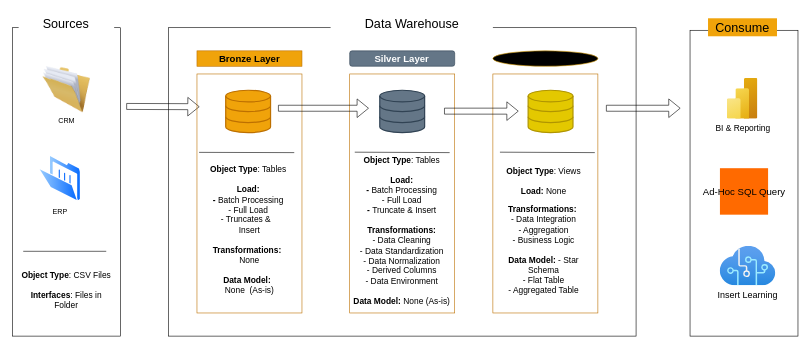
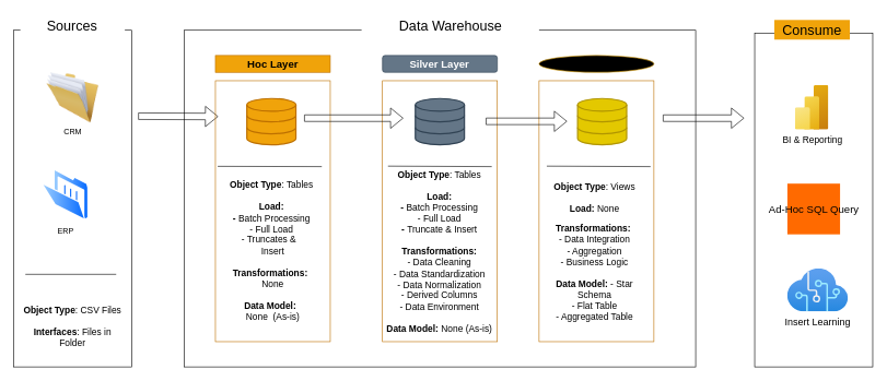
- <mxCell id="15" value="&lt;font style=&quot;font-size: 16px;&quot;&gt;&lt;b&gt;Bronze Layer&lt;/b&gt;&lt;/font&gt;" style="rounded=0;whiteSpace=wrap;html=1;fillColor=#f0a30a;fontColor=#000000;strokeColor=#BD7000;" vertex="1" parent="14"><mxGeometry width="175.102" height="25.714" as="geometry" /></mxCell>
+ <mxCell id="15" value="&lt;font style=&quot;font-size: 16px;&quot;&gt;&lt;b&gt;Hoc Layer&lt;/b&gt;&lt;/font&gt;" style="rounded=0;whiteSpace=wrap;html=1;fillColor=#f0a30a;fontColor=#000000;strokeColor=#BD7000;" vertex="1" parent="14"><mxGeometry width="175.102" height="25.714" as="geometry" /></mxCell>
- <mxCell id="10" value="&lt;font style=&quot;font-size: 14px;&quot;&gt;&lt;b style=&quot;&quot;&gt;Object Type&lt;/b&gt;: CSV Files&lt;/font&gt;&lt;div&gt;&lt;font style=&quot;font-size: 14px;&quot;&gt;&lt;br&gt;&lt;/font&gt;&lt;/div&gt;&lt;div&gt;&lt;font style=&quot;font-size: 14px;&quot;&gt;&lt;b style=&quot;&quot;&gt;Interfaces&lt;/b&gt;: Files in Folder&lt;/font&gt;&lt;/div&gt;" style="text;html=1;align=center;verticalAlign=middle;whiteSpace=wrap;rounded=0;" vertex="1" parent="4"><mxGeometry x="13.846" y="411.429" width="152.308" height="102.857" as="geometry" /></mxCell>
+ <mxCell id="10" value="&lt;font style=&quot;font-size: 14px;&quot;&gt;&lt;b style=&quot;&quot;&gt;Object Type&lt;/b&gt;: CSV Files&lt;/font&gt;&lt;div&gt;&lt;font style=&quot;font-size: 14px;&quot;&gt;&lt;br&gt;&lt;/font&gt;&lt;/div&gt;&lt;div&gt;&lt;font style=&quot;font-size: 14px;&quot;&gt;&lt;b style=&quot;&quot;&gt;Interfaces&lt;/b&gt;: Files in Folder&lt;/font&gt;&lt;/div&gt;" style="text;html=1;align=center;verticalAlign=middle;whiteSpace=wrap;rounded=0;" vertex="1" parent="4"><mxGeometry x="13.846" y="426.429" width="152.308" height="102.857" as="geometry" /></mxCell>
